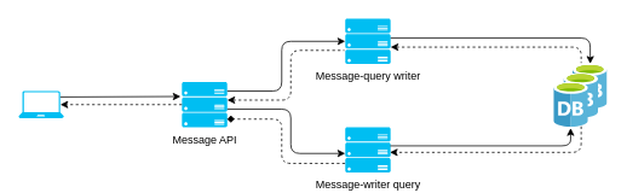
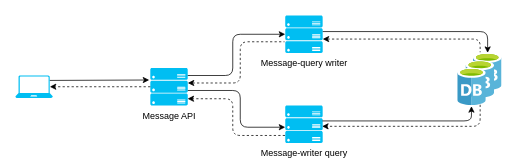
- <mxCell id="11" value="" style="endArrow=diamond;html=1;dashed=1;entryX=0.995;entryY=0.82;entryDx=0;entryDy=0;entryPerimeter=0;edgeStyle=orthogonalEdgeStyle;rounded=1;exitX=-0.006;exitY=0.8;exitDx=0;exitDy=0;exitPerimeter=0;" edge="1" parent="1" source="10" target="4"><mxGeometry width="50" height="50" relative="1" as="geometry"><mxPoint x="350" y="180" as="sourcePoint" /><mxPoint x="249.7" y="130" as="targetPoint" /><Array as="points"><mxPoint x="310" y="180" /><mxPoint x="310" y="131" /></Array></mxGeometry></mxCell>
+ <mxCell id="11" value="" style="endArrow=classic;html=1;dashed=1;entryX=0.995;entryY=0.82;entryDx=0;entryDy=0;entryPerimeter=0;edgeStyle=orthogonalEdgeStyle;rounded=1;exitX=-0.006;exitY=0.8;exitDx=0;exitDy=0;exitPerimeter=0;" edge="1" parent="1" source="10" target="4"><mxGeometry width="50" height="50" relative="1" as="geometry"><mxPoint x="350" y="180" as="sourcePoint" /><mxPoint x="249.7" y="130" as="targetPoint" /><Array as="points"><mxPoint x="310" y="180" /><mxPoint x="310" y="131" /></Array></mxGeometry></mxCell>
